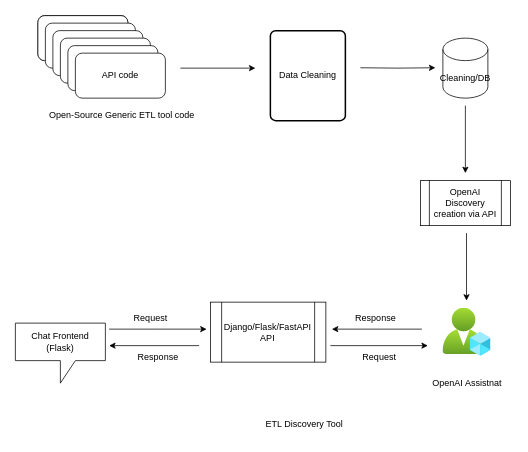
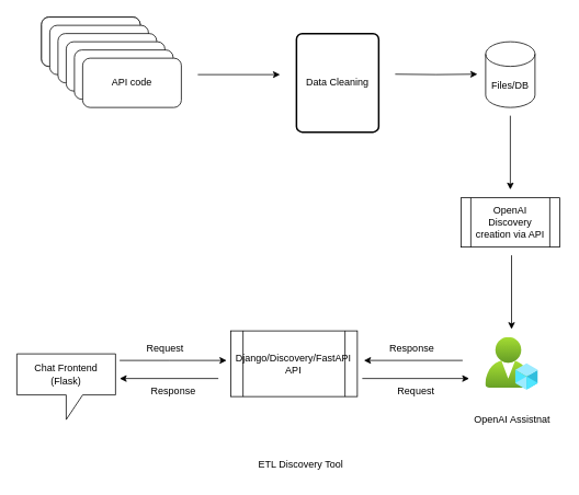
- <mxCell id="11" value="Cleaning/DB" style="shape=cylinder3;whiteSpace=wrap;html=1;boundedLbl=1;backgroundOutline=1;size=15;" vertex="1" parent="1"><mxGeometry x="590" y="50" width="60" height="80" as="geometry" /></mxCell>
+ <mxCell id="11" value="Files/DB" style="shape=cylinder3;whiteSpace=wrap;html=1;boundedLbl=1;backgroundOutline=1;size=15;" vertex="1" parent="1"><mxGeometry x="590" y="50" width="60" height="80" as="geometry" /></mxCell>
- <mxCell id="9" value="&amp;nbsp;Open-Source Generic ETL tool code" style="text;html=1;align=center;verticalAlign=middle;resizable=0;points=[];autosize=1;strokeColor=none;fillColor=none;" vertex="1" parent="1"><mxGeometry x="50" y="138" width="220" height="30" as="geometry" /></mxCell>
- <mxCell id="19" value="Django/Flask/FastAPI API" style="shape=process;whiteSpace=wrap;html=1;backgroundOutline=1;" vertex="1" parent="1"><mxGeometry x="280" y="402" width="154" height="80" as="geometry" /></mxCell>
+ <mxCell id="19" value="Django/Discovery/FastAPI API" style="shape=process;whiteSpace=wrap;html=1;backgroundOutline=1;" vertex="1" parent="1"><mxGeometry x="280" y="402" width="154" height="80" as="geometry" /></mxCell>
- <mxCell id="28" value="ETL Discovery Tool" style="text;html=1;align=center;verticalAlign=middle;resizable=0;points=[];autosize=1;strokeColor=none;fillColor=none;" vertex="1" parent="1"><mxGeometry x="340" y="550" width="130" height="30" as="geometry" /></mxCell>
+ <mxCell id="28" value="ETL Discovery Tool" style="text;html=1;align=center;verticalAlign=middle;resizable=0;points=[];autosize=1;strokeColor=none;fillColor=none;" vertex="1" parent="1"><mxGeometry x="300" y="550" width="130" height="30" as="geometry" /></mxCell>
